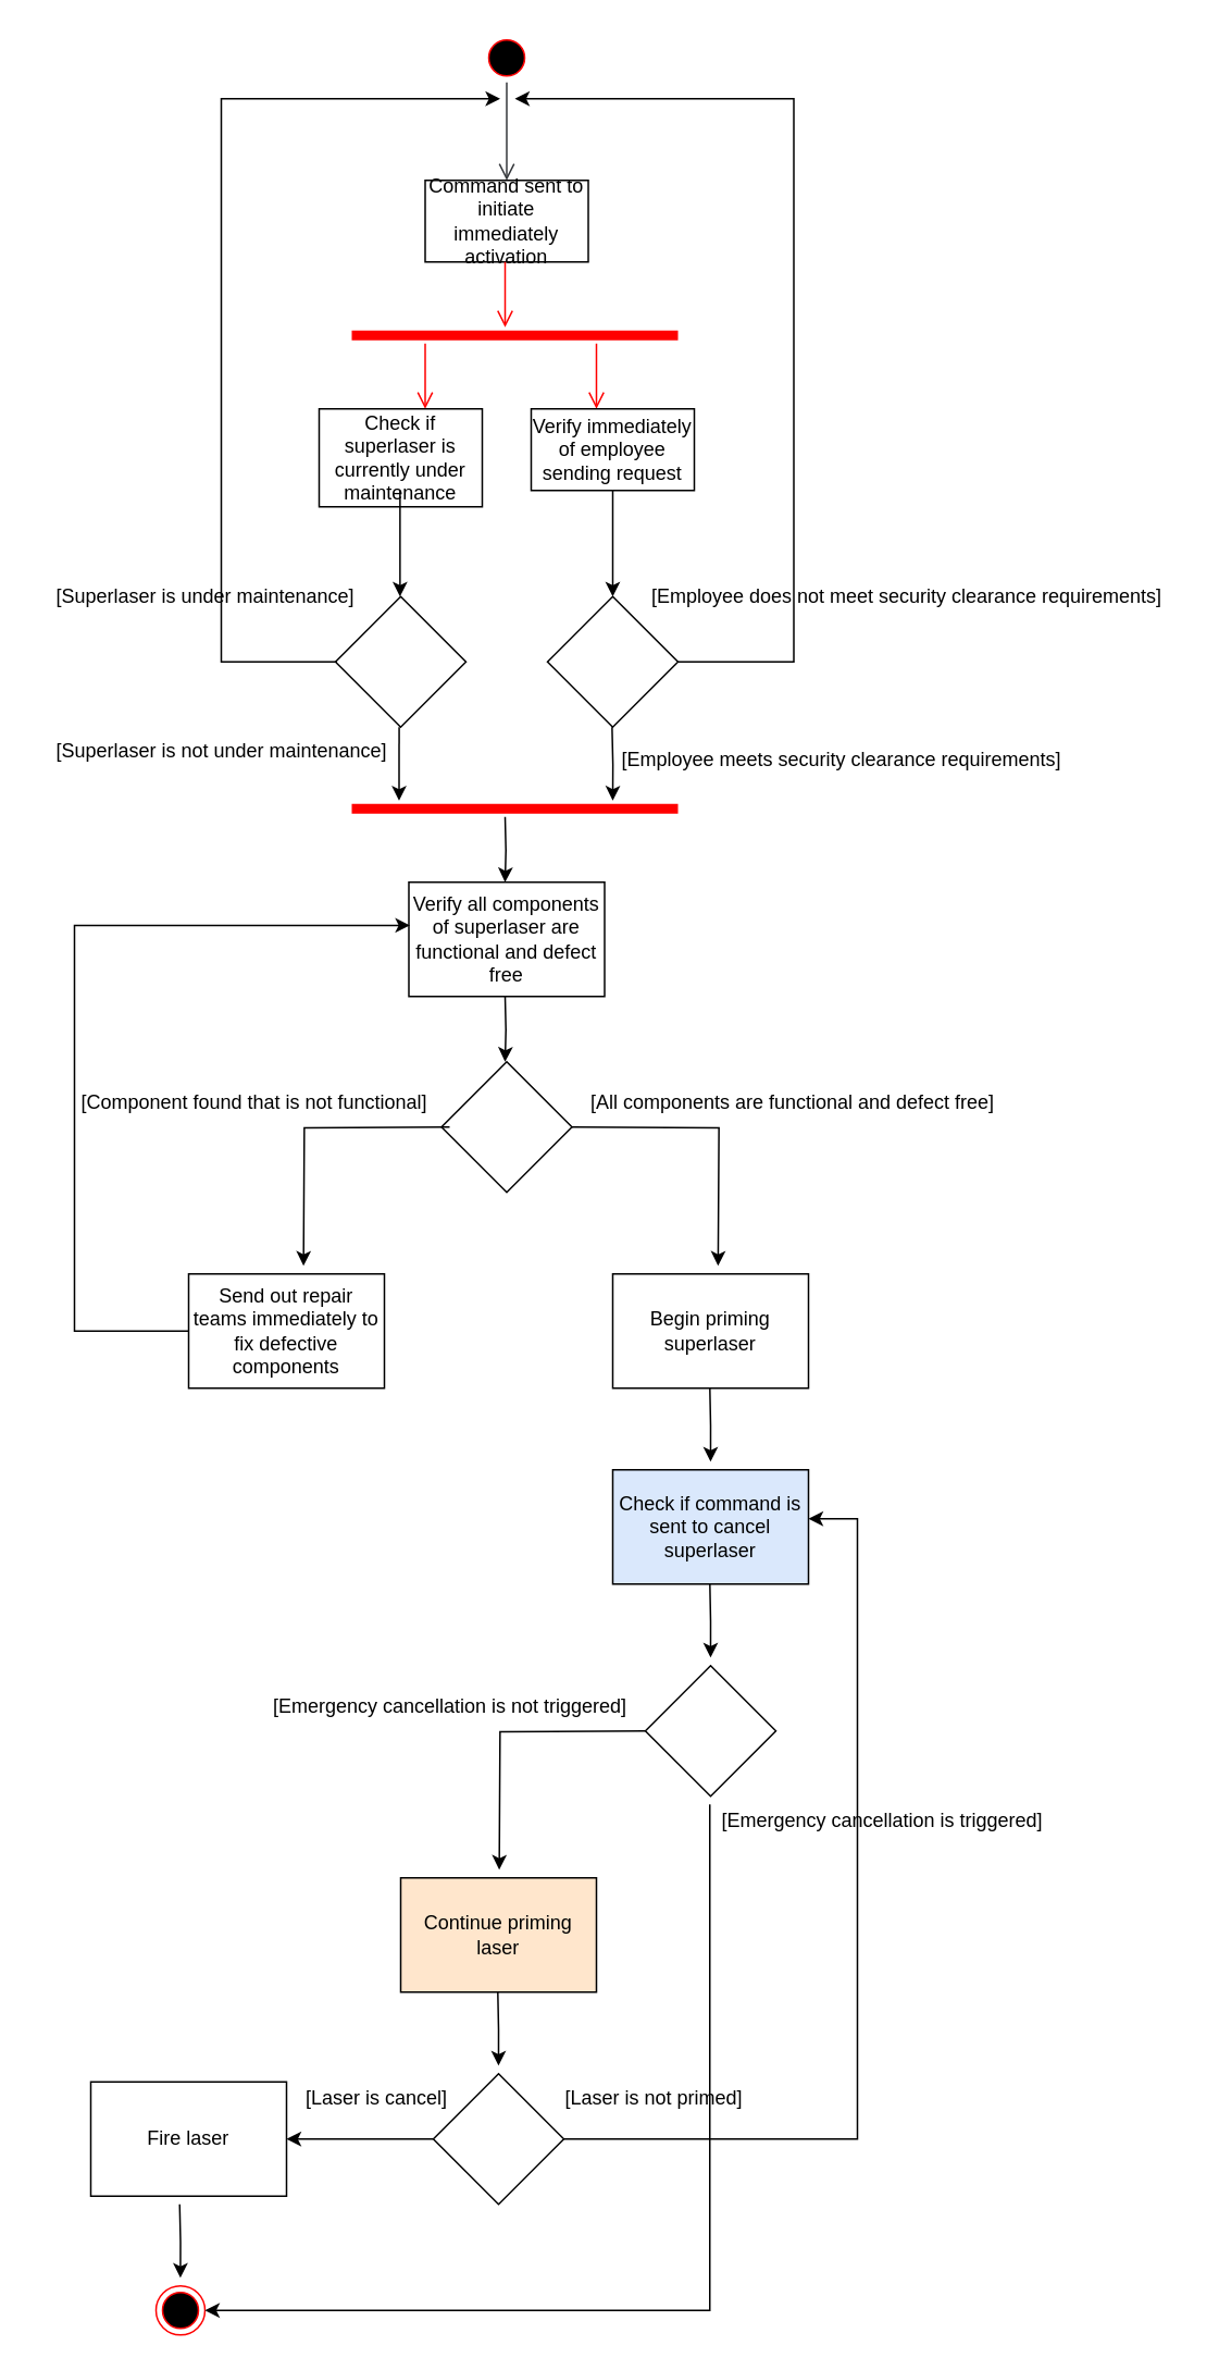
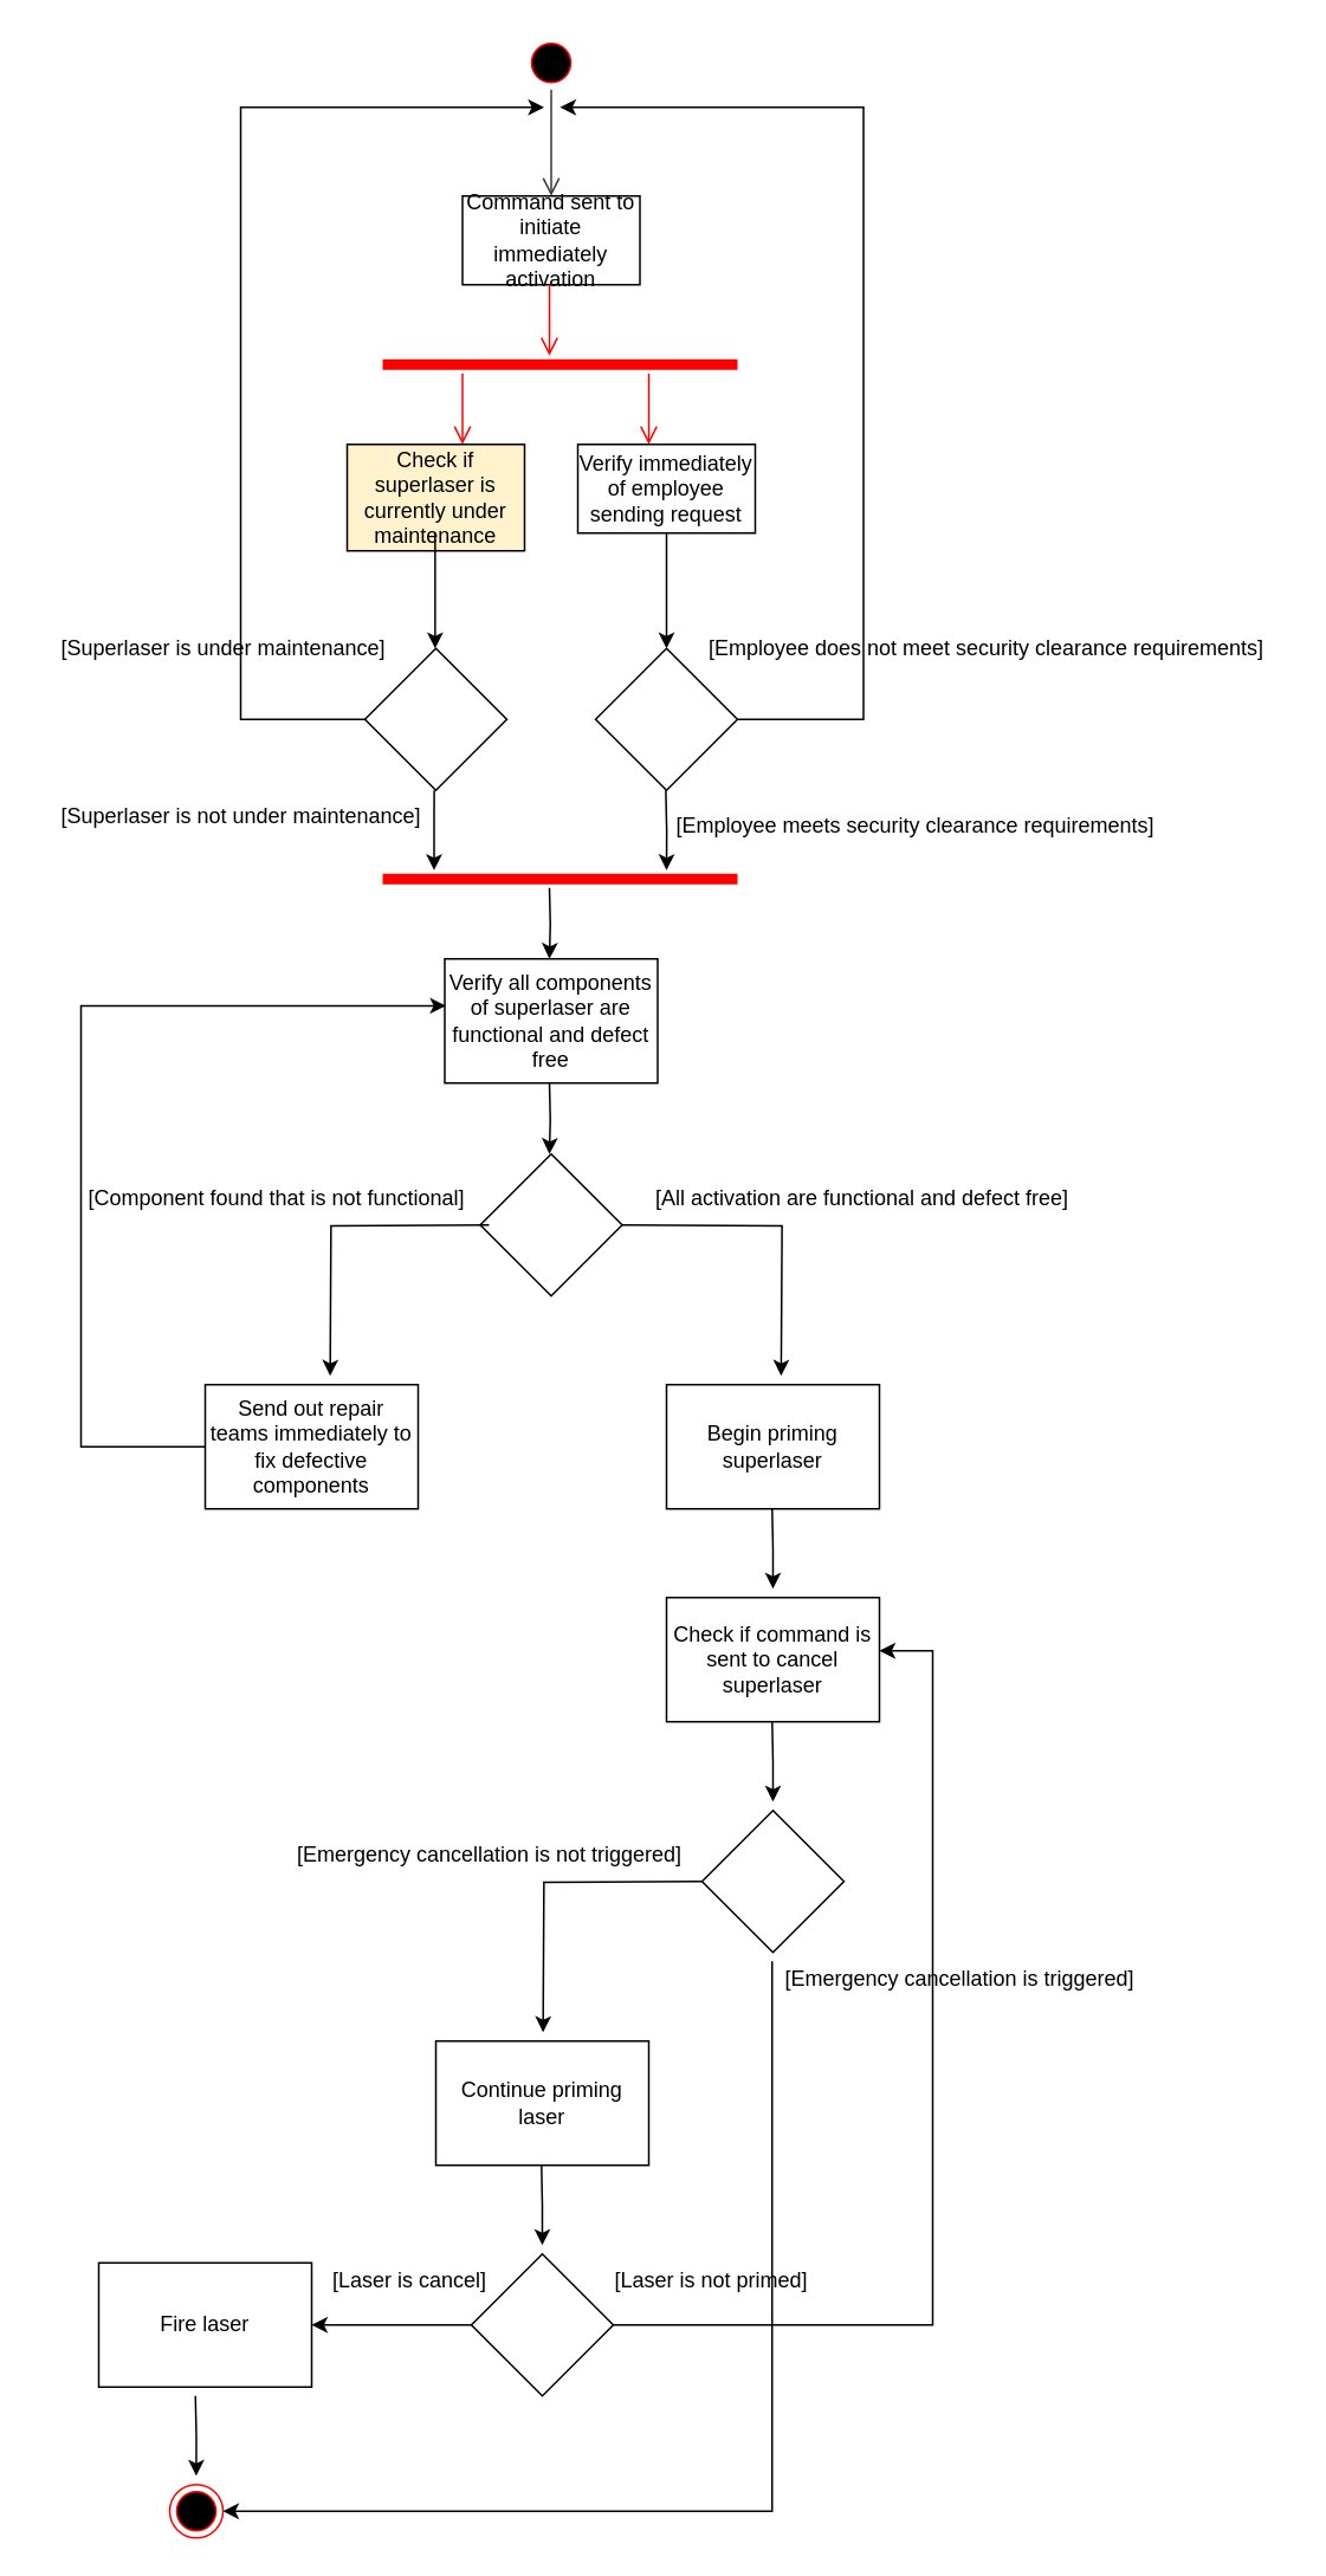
- <mxCell id="10" value="Check if superlaser is currently under maintenance" style="html=1;dashed=0;whiteSpace=wrap;" vertex="1" parent="1"><mxGeometry x="195" y="250" width="100" height="60" as="geometry" /></mxCell>
+ <mxCell id="10" value="Check if superlaser is currently under maintenance" style="html=1;dashed=0;whiteSpace=wrap;fillColor=#fff2cc;" vertex="1" parent="1"><mxGeometry x="195" y="250" width="100" height="60" as="geometry" /></mxCell>
- <mxCell id="29" value="&lt;font&gt;[All components are functional and defect free]&lt;/font&gt;" style="text;html=1;align=center;verticalAlign=middle;resizable=0;points=[];autosize=1;strokeColor=none;fillColor=none;" vertex="1" parent="1"><mxGeometry x="350" y="660" width="270" height="30" as="geometry" /></mxCell>
+ <mxCell id="29" value="&lt;font&gt;[All activation are functional and defect free]&lt;/font&gt;" style="text;html=1;align=center;verticalAlign=middle;resizable=0;points=[];autosize=1;strokeColor=none;fillColor=none;" vertex="1" parent="1"><mxGeometry x="350" y="660" width="270" height="30" as="geometry" /></mxCell>
- <mxCell id="38" value="Check if command is sent to cancel superlaser" style="html=1;dashed=0;whiteSpace=wrap;fillColor=#dae8fc;" vertex="1" parent="1"><mxGeometry x="375" y="900" width="120" height="70" as="geometry" /></mxCell>
+ <mxCell id="38" value="Check if command is sent to cancel superlaser" style="html=1;dashed=0;whiteSpace=wrap;" vertex="1" parent="1"><mxGeometry x="375" y="900" width="120" height="70" as="geometry" /></mxCell>
- <mxCell id="42" value="Continue priming laser" style="html=1;dashed=0;whiteSpace=wrap;fillColor=#ffe6cc;" vertex="1" parent="1"><mxGeometry x="245" y="1150" width="120" height="70" as="geometry" /></mxCell>
+ <mxCell id="42" value="Continue priming laser" style="html=1;dashed=0;whiteSpace=wrap;" vertex="1" parent="1"><mxGeometry x="245" y="1150" width="120" height="70" as="geometry" /></mxCell>
